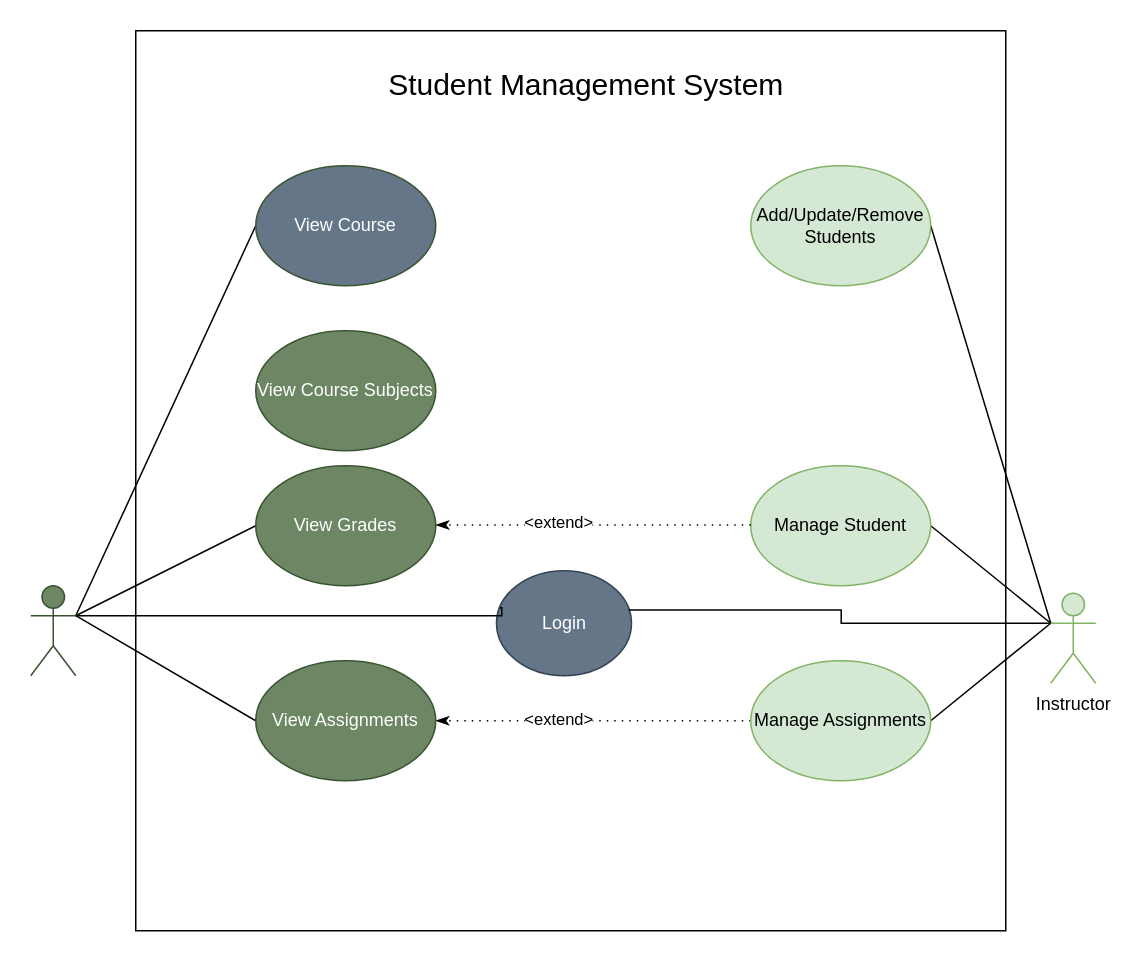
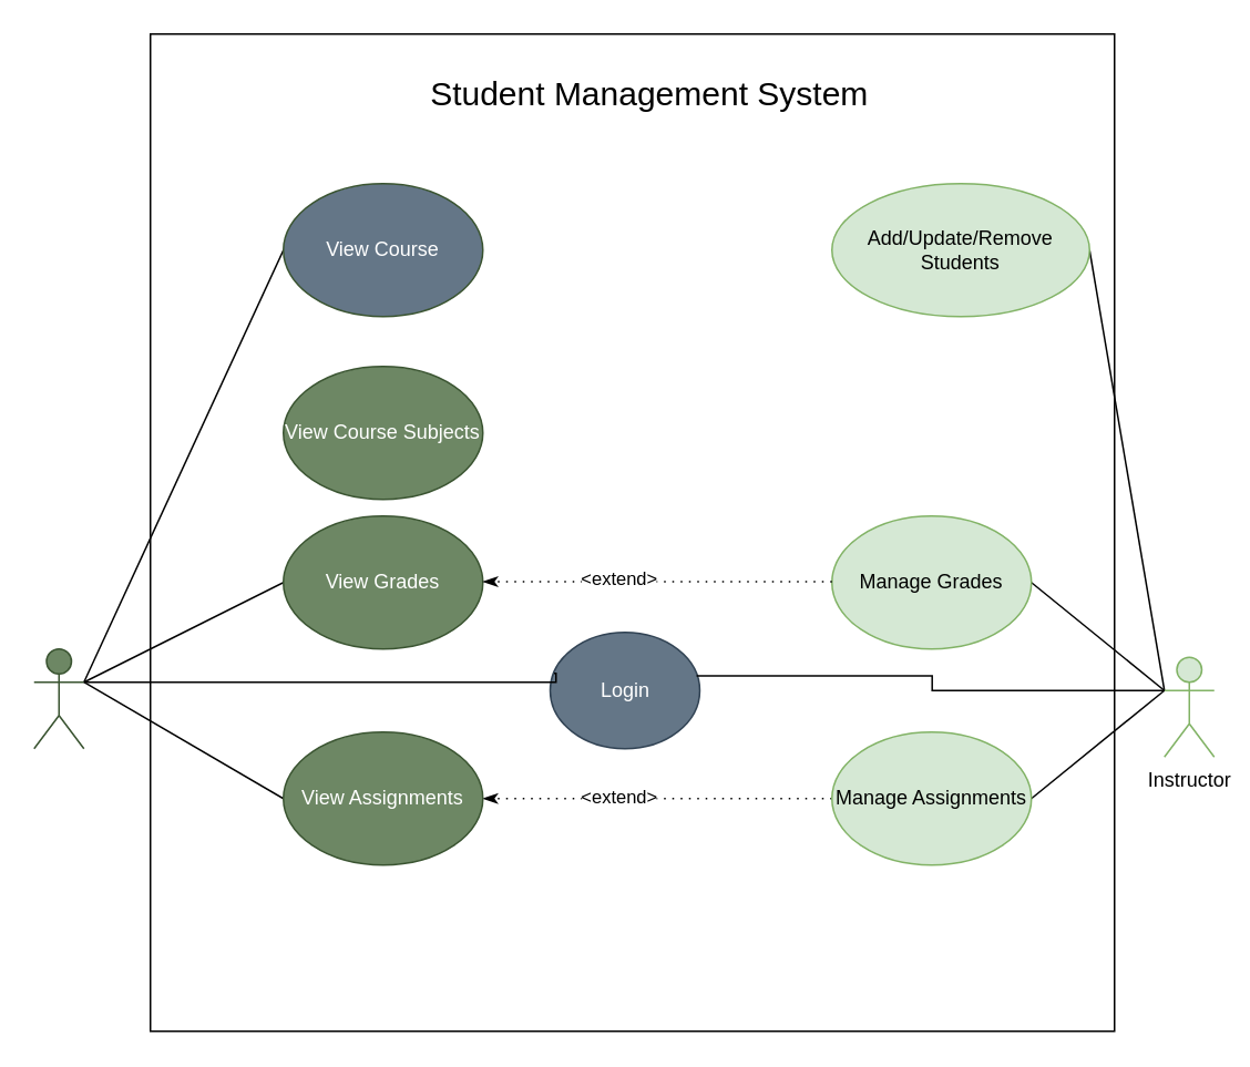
- <mxCell id="15" value="Add/Update/Remove Students" style="ellipse;whiteSpace=wrap;html=1;fillColor=#d5e8d4;strokeColor=#82b366;" vertex="1" parent="1"><mxGeometry x="500" y="110" width="120" height="80" as="geometry" /></mxCell>
+ <mxCell id="15" value="Add/Update/Remove Students" style="ellipse;whiteSpace=wrap;html=1;fillColor=#d5e8d4;strokeColor=#82b366;" vertex="1" parent="1"><mxGeometry x="500" y="110" width="155" height="80" as="geometry" /></mxCell>
- <mxCell id="22" value="Manage Student" style="ellipse;whiteSpace=wrap;html=1;fillColor=#d5e8d4;strokeColor=#82b366;" vertex="1" parent="1"><mxGeometry x="500" y="310" width="120" height="80" as="geometry" /></mxCell>
+ <mxCell id="22" value="Manage Grades" style="ellipse;whiteSpace=wrap;html=1;fillColor=#d5e8d4;strokeColor=#82b366;" vertex="1" parent="1"><mxGeometry x="500" y="310" width="120" height="80" as="geometry" /></mxCell>
